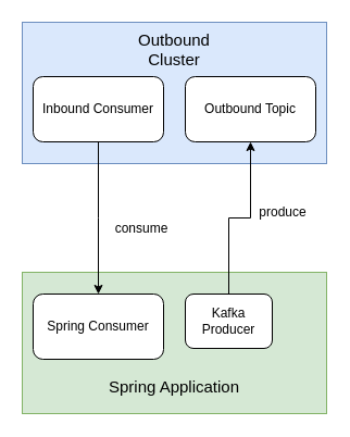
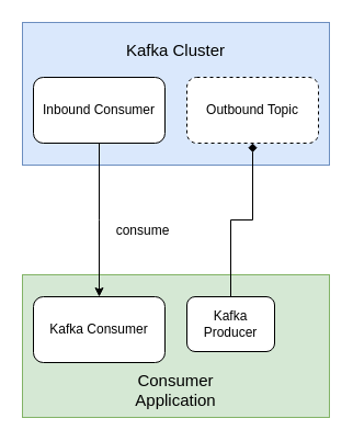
- <mxCell id="5" value="&lt;font style=&quot;font-size: 15px;&quot;&gt;Outbound Cluster&lt;/font&gt;" style="text;html=1;align=center;verticalAlign=middle;whiteSpace=wrap;rounded=0;" vertex="1" parent="1"><mxGeometry x="110" y="20" width="100" height="50" as="geometry" /></mxCell>
+ <mxCell id="5" value="&lt;font style=&quot;font-size: 15px;&quot;&gt;Kafka Cluster&lt;/font&gt;" style="text;html=1;align=center;verticalAlign=middle;whiteSpace=wrap;rounded=0;" vertex="1" parent="1"><mxGeometry x="110" y="20" width="100" height="50" as="geometry" /></mxCell>
- <mxCell id="4" value="Outbound Topic" style="rounded=1;whiteSpace=wrap;html=1;" vertex="1" parent="1"><mxGeometry x="170" y="70" width="120" height="60" as="geometry" /></mxCell>
+ <mxCell id="4" value="Outbound Topic" style="rounded=1;whiteSpace=wrap;html=1;dashed=1;" vertex="1" parent="1"><mxGeometry x="170" y="70" width="120" height="60" as="geometry" /></mxCell>
- <mxCell id="8" style="edgeStyle=orthogonalEdgeStyle;rounded=0;orthogonalLoop=1;jettySize=auto;html=1;entryX=0.5;entryY=1;entryDx=0;entryDy=0;" edge="1" parent="1" source="9" target="4"><mxGeometry relative="1" as="geometry" /></mxCell>
+ <mxCell id="8" style="edgeStyle=orthogonalEdgeStyle;rounded=0;orthogonalLoop=1;jettySize=auto;html=1;entryX=0.5;entryY=1;entryDx=0;entryDy=0;endArrow=diamond;" edge="1" parent="1" source="9" target="4"><mxGeometry relative="1" as="geometry" /></mxCell>
- <mxCell id="13" value="produce" style="text;html=1;align=center;verticalAlign=middle;whiteSpace=wrap;rounded=0;" vertex="1" parent="1"><mxGeometry x="230" y="180" width="60" height="30" as="geometry" /></mxCell>
- <mxCell id="7" value="Spring Consumer" style="rounded=1;whiteSpace=wrap;html=1;" vertex="1" parent="1"><mxGeometry x="30" y="270" width="120" height="60" as="geometry" /></mxCell>
+ <mxCell id="7" value="Kafka Consumer" style="rounded=1;whiteSpace=wrap;html=1;" vertex="1" parent="1"><mxGeometry x="30" y="270" width="120" height="60" as="geometry" /></mxCell>
- <mxCell id="10" value="&lt;font style=&quot;font-size: 15px;&quot;&gt;Spring Application&lt;/font&gt;" style="text;html=1;align=center;verticalAlign=middle;whiteSpace=wrap;rounded=0;" vertex="1" parent="1"><mxGeometry x="95" y="330" width="130" height="50" as="geometry" /></mxCell>
+ <mxCell id="10" value="&lt;font style=&quot;font-size: 15px;&quot;&gt;Consumer Application&lt;/font&gt;" style="text;html=1;align=center;verticalAlign=middle;whiteSpace=wrap;rounded=0;" vertex="1" parent="1"><mxGeometry x="95" y="330" width="130" height="50" as="geometry" /></mxCell>
